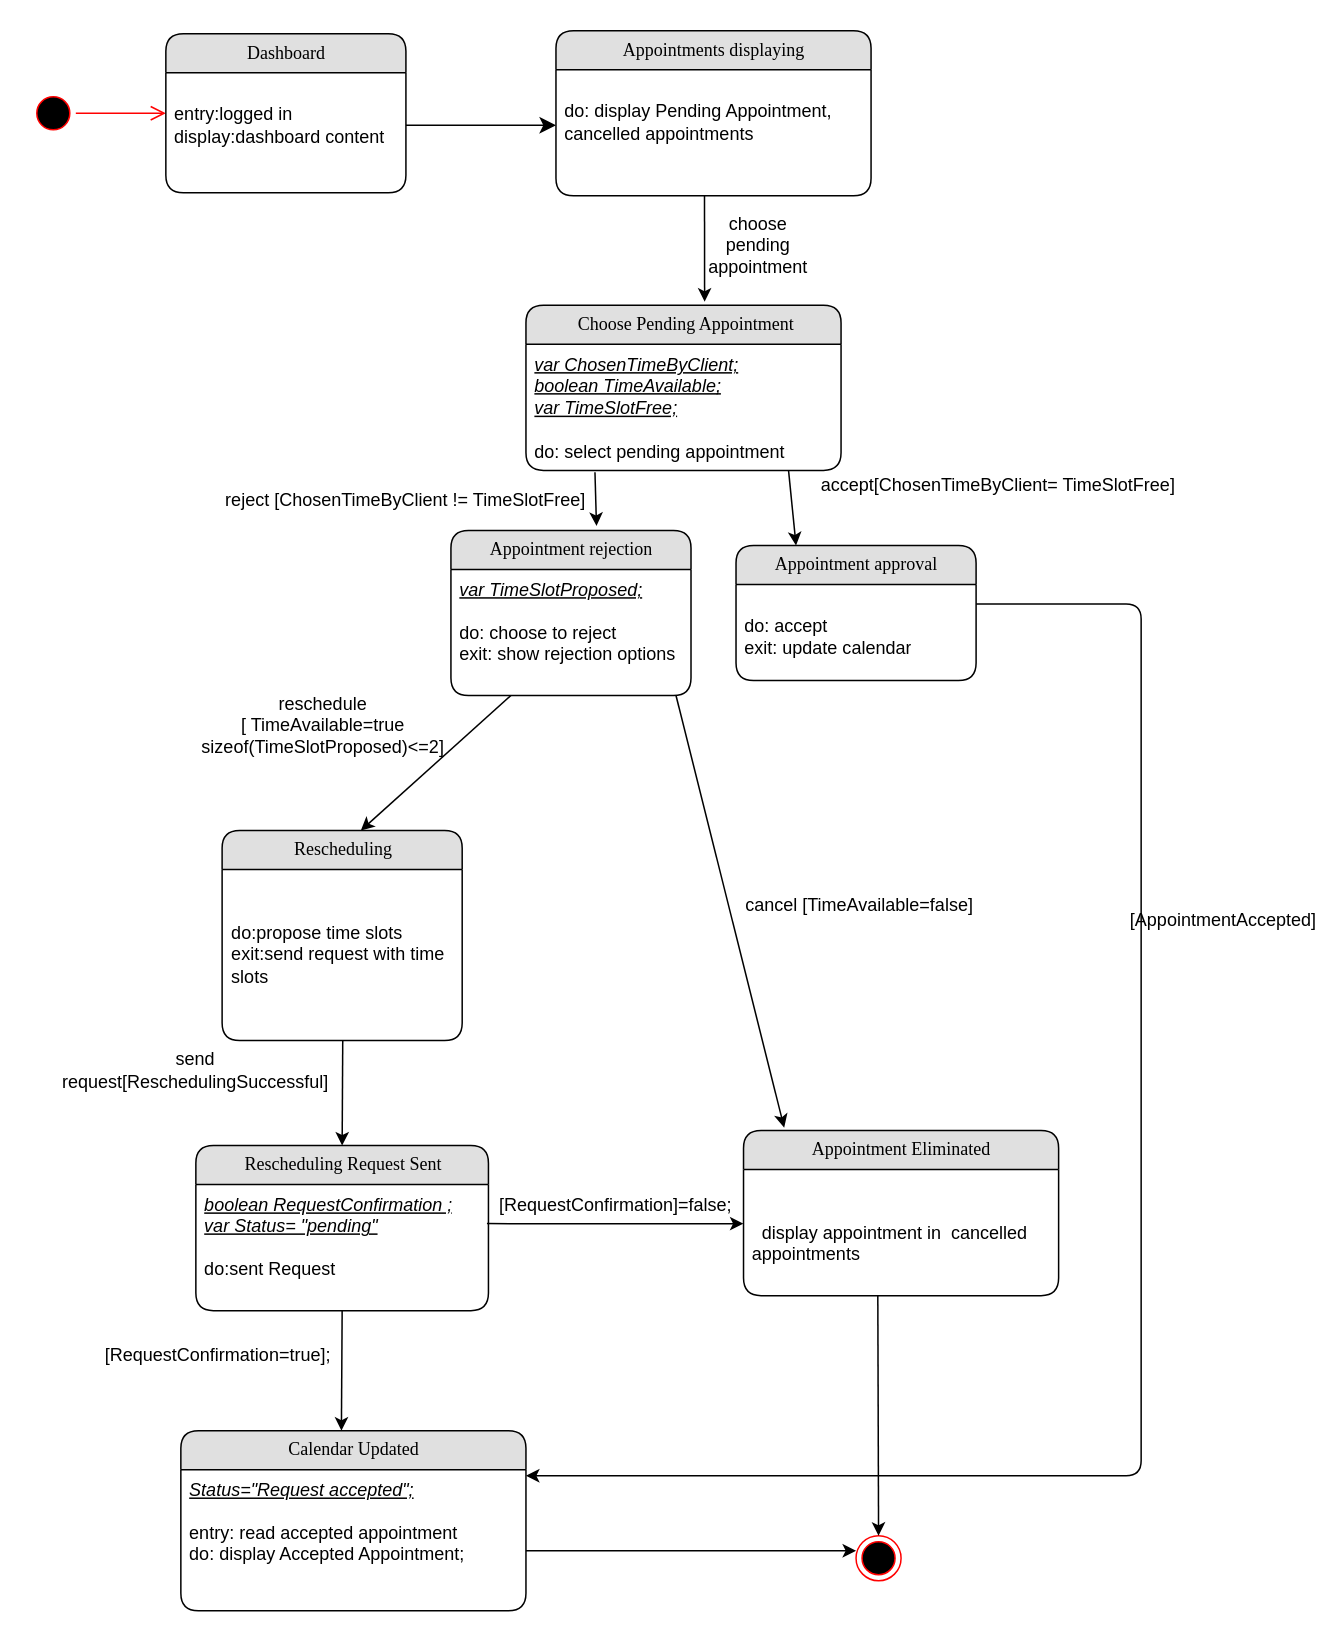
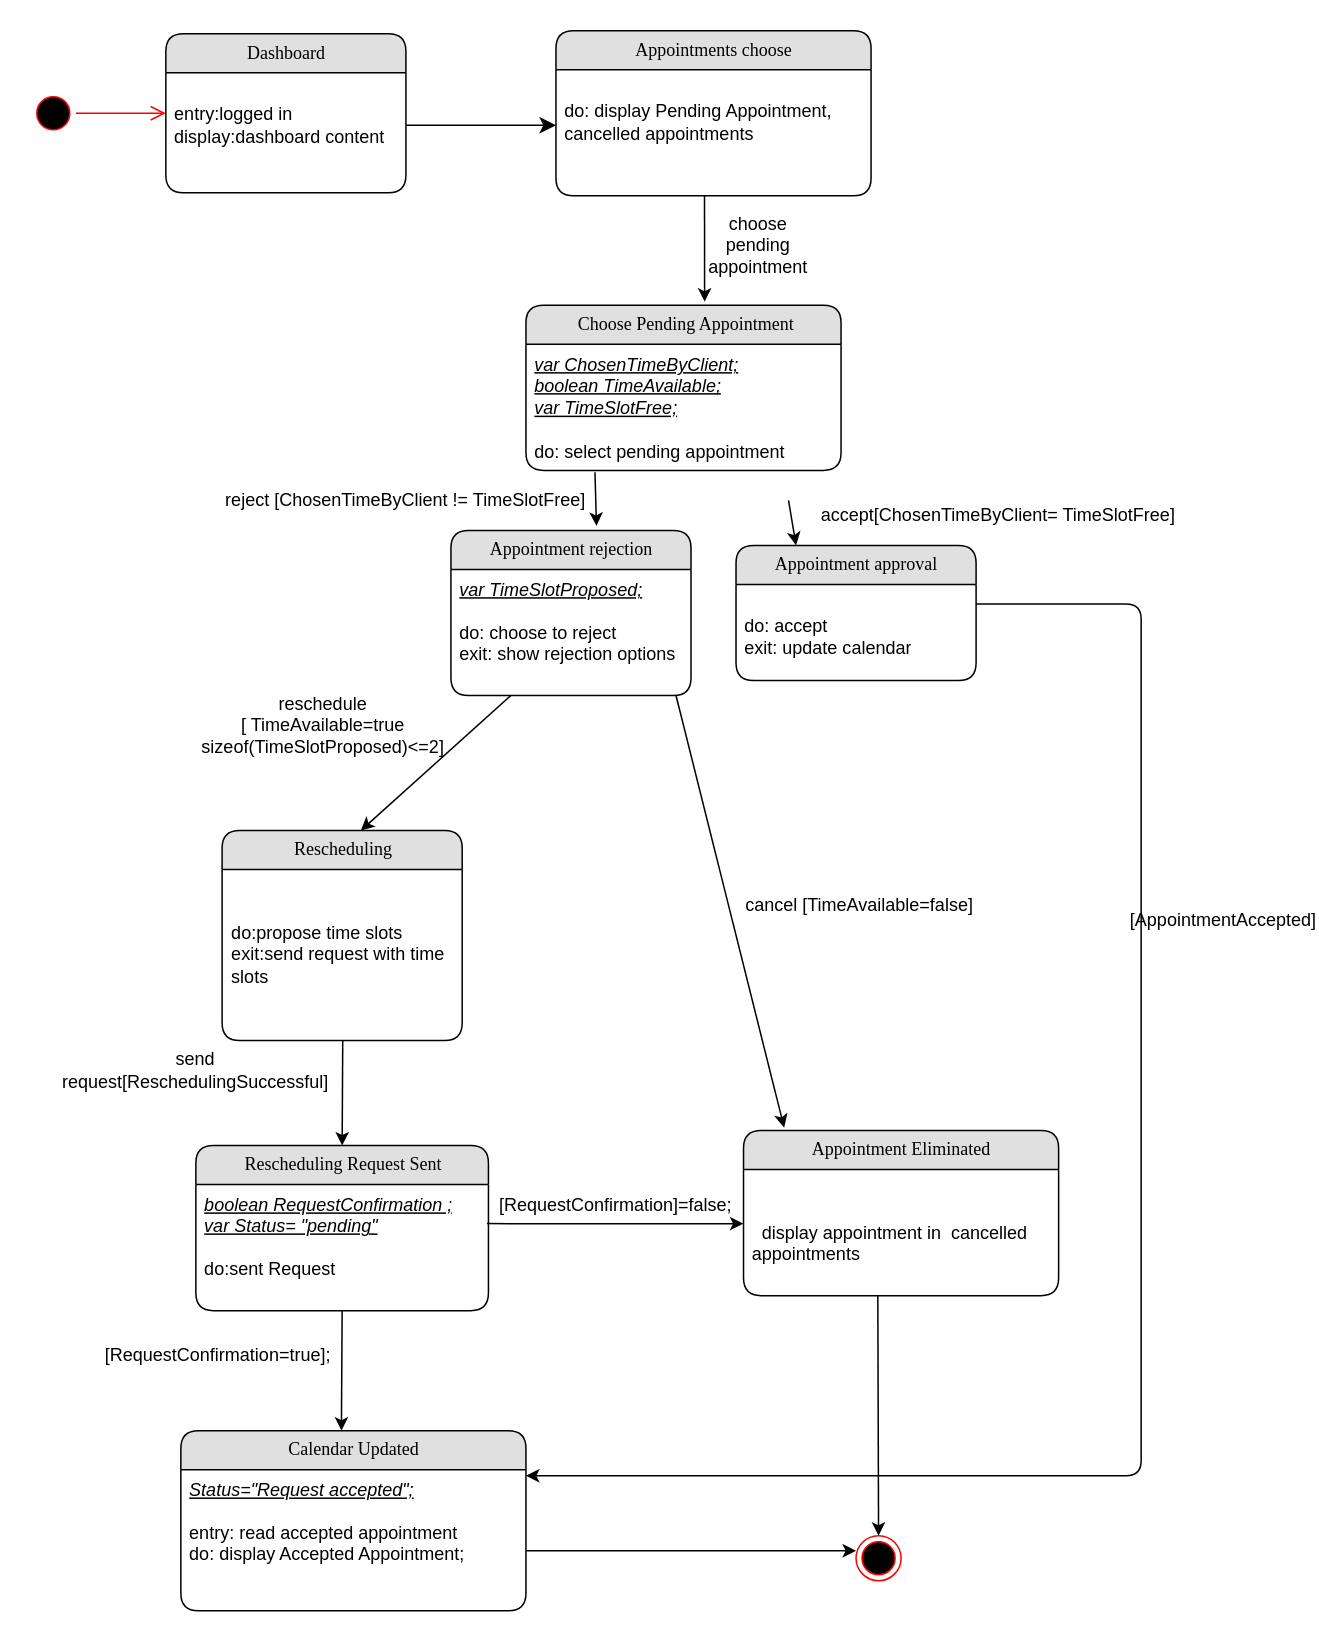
- <mxCell id="8" value="Appointments displaying" style="swimlane;html=1;fontStyle=0;childLayout=stackLayout;horizontal=1;startSize=26;fillColor=#e0e0e0;horizontalStack=0;resizeParent=1;resizeLast=0;collapsible=1;marginBottom=0;swimlaneFillColor=#ffffff;align=center;rounded=1;shadow=0;comic=0;labelBackgroundColor=none;strokeWidth=1;fontFamily=Verdana;fontSize=12" parent="1" vertex="1"><mxGeometry x="370" y="20" width="210" height="110" as="geometry" /></mxCell>
+ <mxCell id="8" value="Appointments choose" style="swimlane;html=1;fontStyle=0;childLayout=stackLayout;horizontal=1;startSize=26;fillColor=#e0e0e0;horizontalStack=0;resizeParent=1;resizeLast=0;collapsible=1;marginBottom=0;swimlaneFillColor=#ffffff;align=center;rounded=1;shadow=0;comic=0;labelBackgroundColor=none;strokeWidth=1;fontFamily=Verdana;fontSize=12" parent="1" vertex="1"><mxGeometry x="370" y="20" width="210" height="110" as="geometry" /></mxCell>
- <mxCell id="16" value="accept[ChosenTimeByClient= TimeSlotFree]" style="text;html=1;strokeColor=none;fillColor=none;align=center;verticalAlign=middle;whiteSpace=wrap;rounded=0;" parent="1" vertex="1"><mxGeometry x="525" y="313" width="280" height="20" as="geometry" /></mxCell>
+ <mxCell id="16" value="accept[ChosenTimeByClient= TimeSlotFree]" style="text;html=1;strokeColor=none;fillColor=none;align=center;verticalAlign=middle;whiteSpace=wrap;rounded=0;" parent="1" vertex="1"><mxGeometry x="525" y="333" width="280" height="20" as="geometry" /></mxCell>
